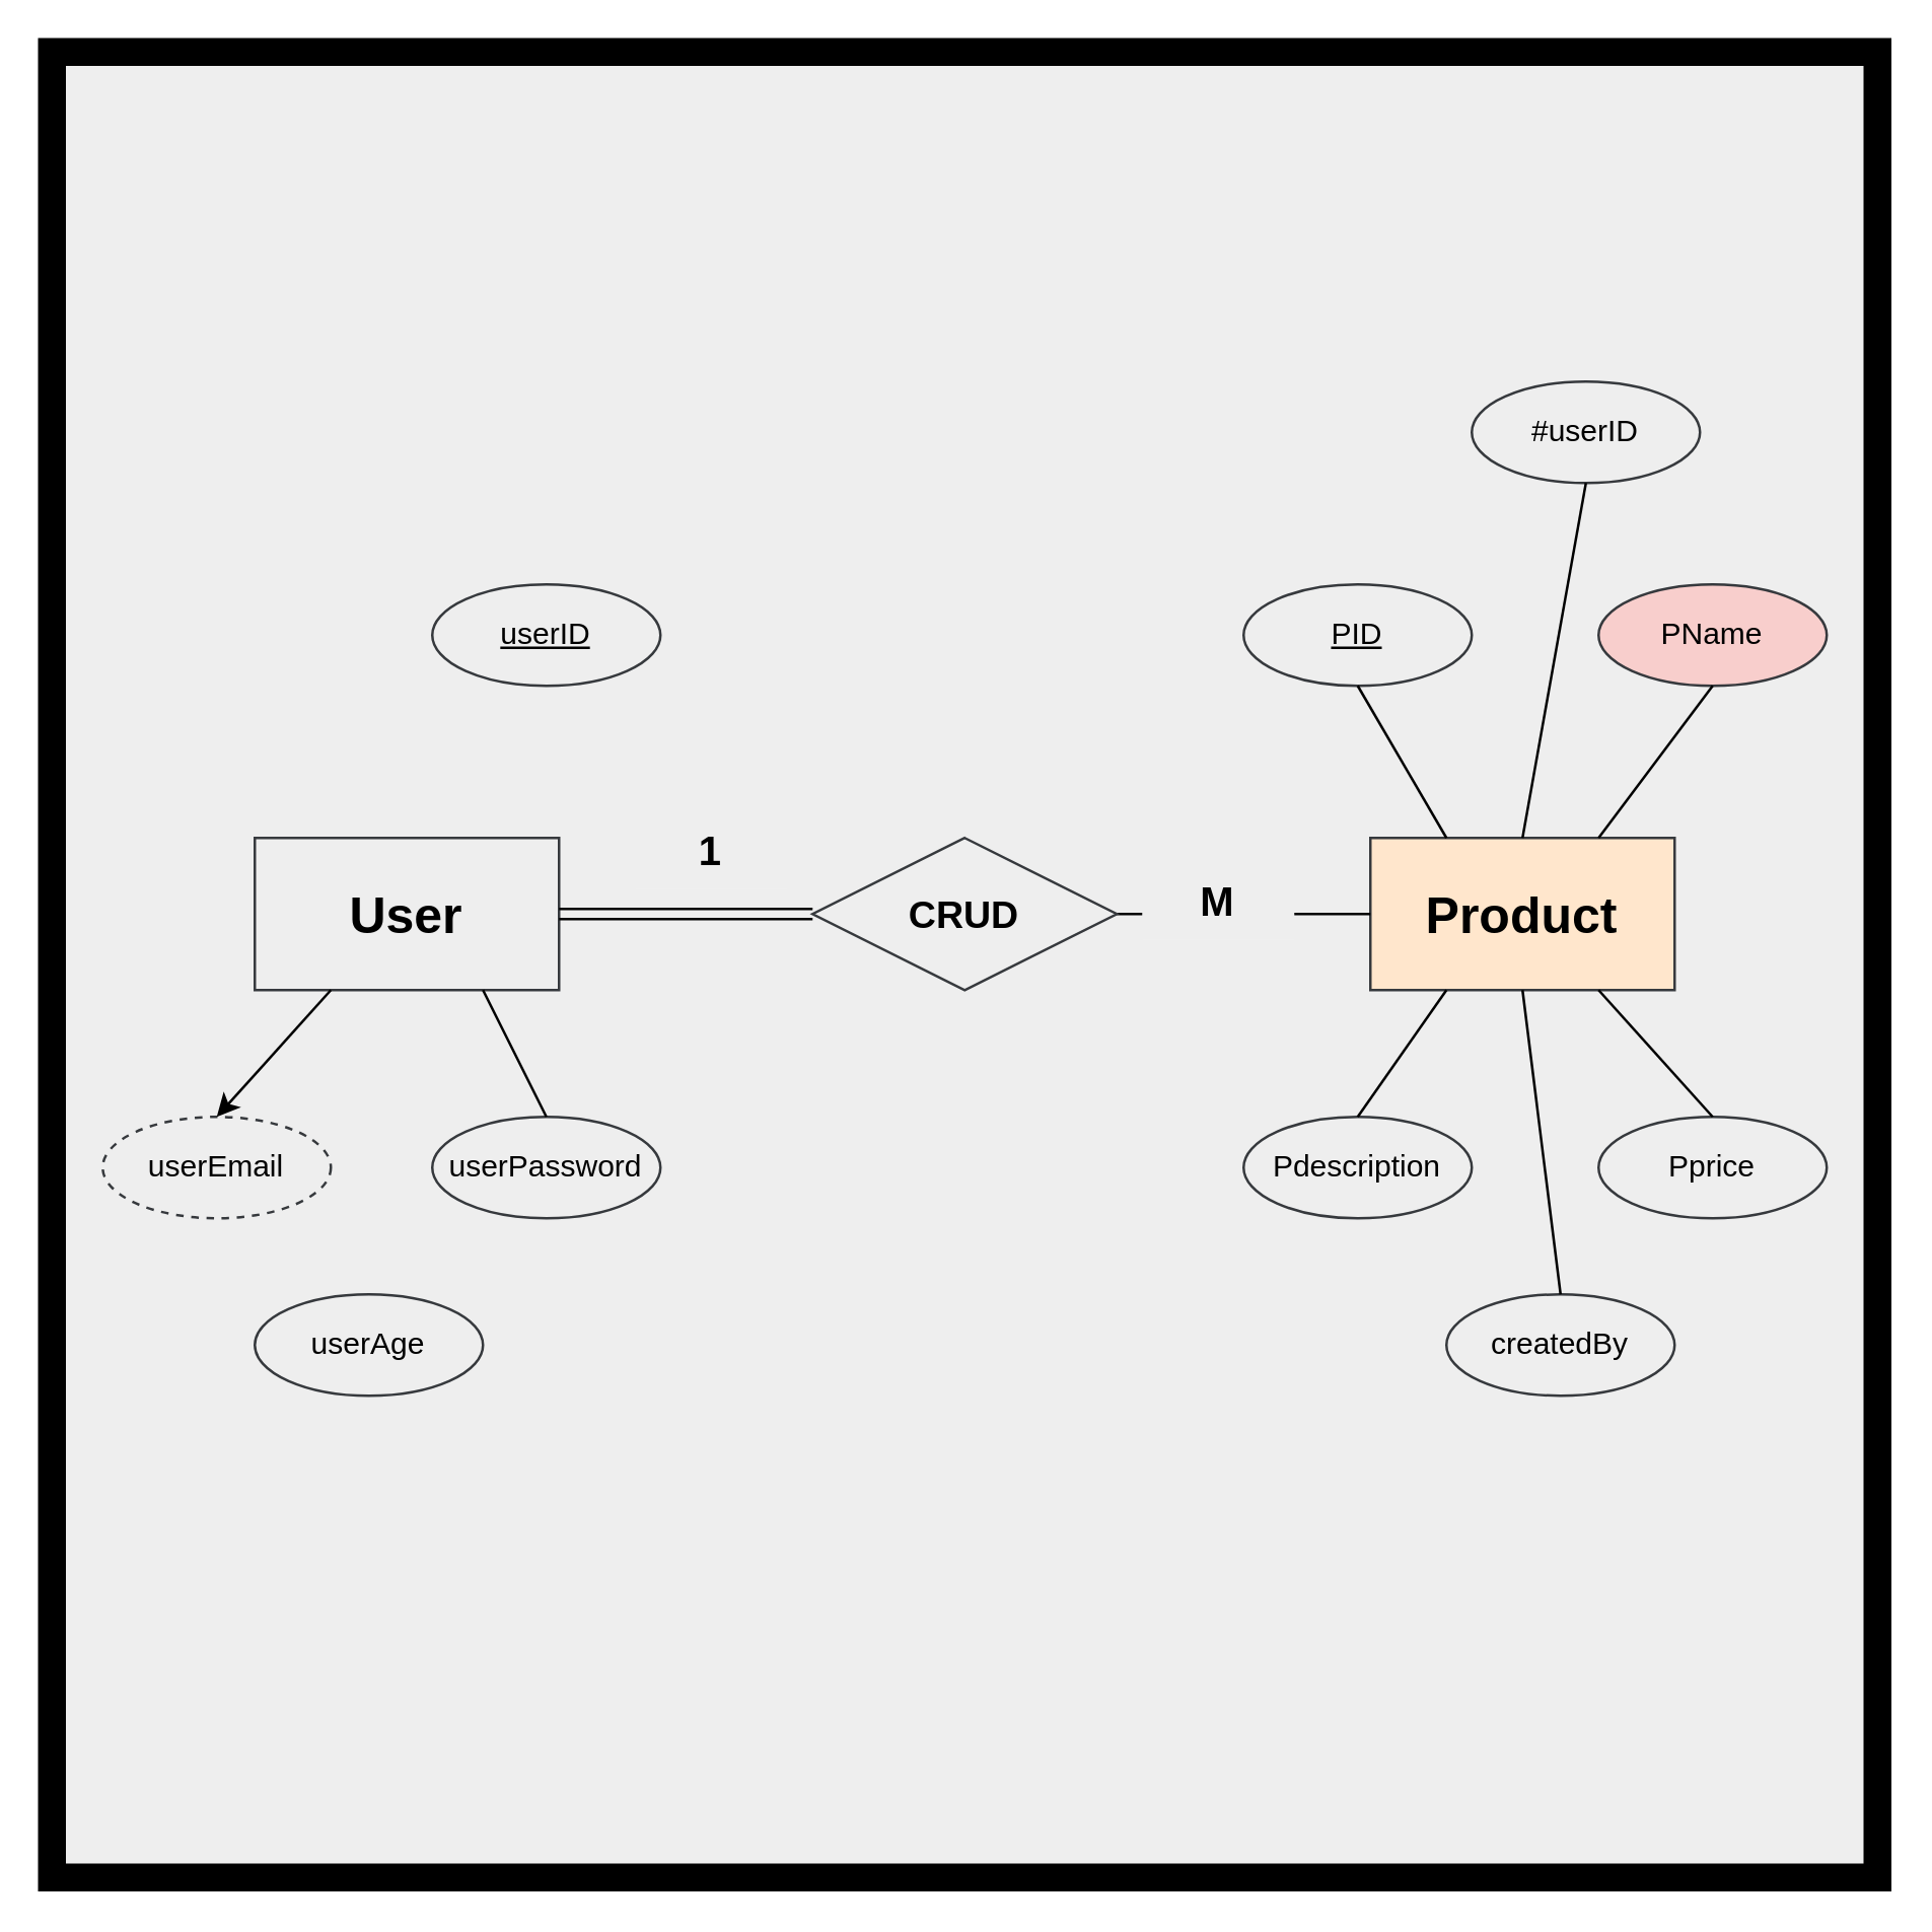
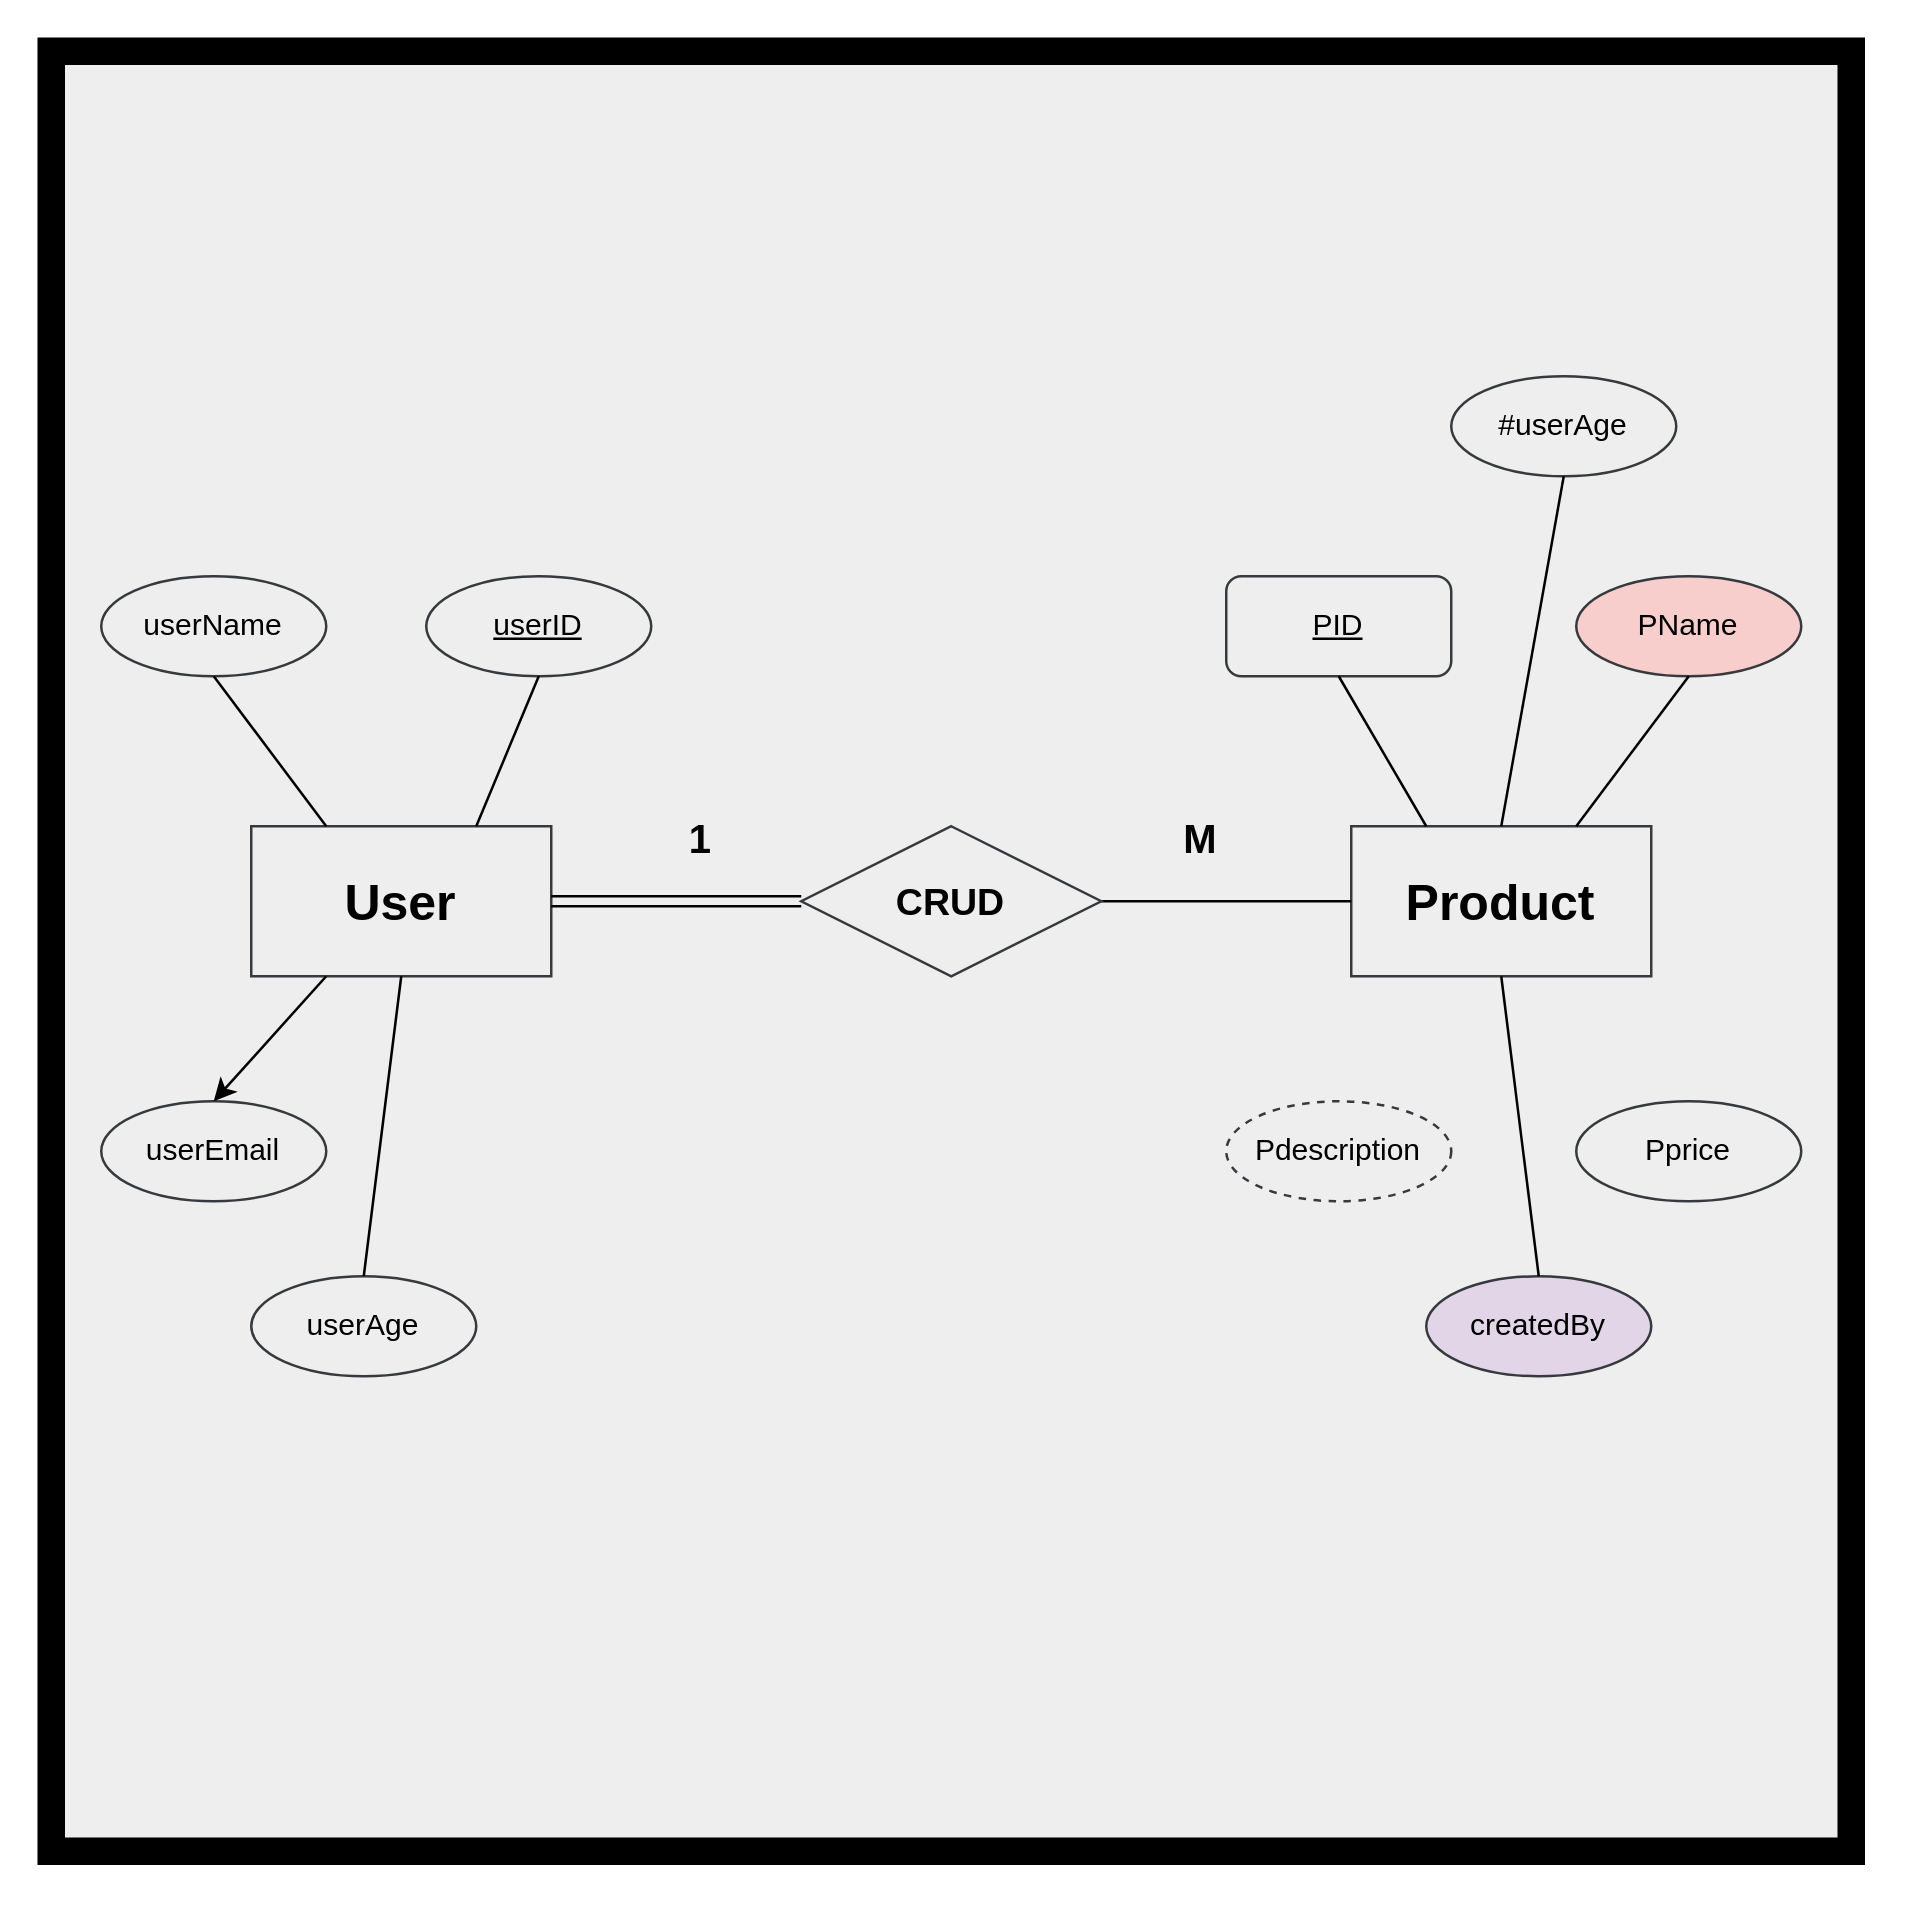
- <mxCell id="29" value="#userID" style="ellipse;html=1;strokeColor=#36393d;strokeWidth=1;fillColor=#eeeeee;labelBackgroundColor=none;labelBorderColor=none;whiteSpace=wrap;fontColor=#000000;" vertex="1" parent="1"><mxGeometry x="580" y="150" width="90" height="40" as="geometry" /></mxCell>
+ <mxCell id="29" value="#userAge" style="ellipse;html=1;strokeColor=#36393d;strokeWidth=1;fillColor=#eeeeee;labelBackgroundColor=none;labelBorderColor=none;whiteSpace=wrap;fontColor=#000000;" vertex="1" parent="1"><mxGeometry x="580" y="150" width="90" height="40" as="geometry" /></mxCell>
+ <mxCell id="11" value="userName" style="ellipse;html=1;strokeColor=#36393d;strokeWidth=1;fillColor=#eeeeee;labelBackgroundColor=none;labelBorderColor=none;whiteSpace=wrap;fontColor=#000000;" vertex="1" parent="1"><mxGeometry x="40" y="230" width="90" height="40" as="geometry" /></mxCell>
- <mxCell id="19" value="&lt;u&gt;PID&lt;/u&gt;" style="ellipse;html=1;strokeColor=#36393d;strokeWidth=1;fillColor=#eeeeee;labelBackgroundColor=none;labelBorderColor=none;whiteSpace=wrap;fontColor=#000000;" vertex="1" parent="1"><mxGeometry x="490" y="230" width="90" height="40" as="geometry" /></mxCell>
+ <mxCell id="19" value="&lt;u&gt;PID&lt;/u&gt;" style="html=1;strokeColor=#36393d;strokeWidth=1;fillColor=#eeeeee;labelBackgroundColor=none;labelBorderColor=none;whiteSpace=wrap;fontColor=#000000;rounded=1;" vertex="1" parent="1"><mxGeometry x="490" y="230" width="90" height="40" as="geometry" /></mxCell>
+ <mxCell id="10" value="" style="endArrow=none;html=1;rounded=0;entryX=0.5;entryY=1;entryDx=0;entryDy=0;exitX=0.75;exitY=0;exitDx=0;exitDy=0;strokeColor=#000000;fontColor=#000000;strokeWidth=1;fillColor=#f5f5f5;gradientColor=#b3b3b3;labelBackgroundColor=none;labelBorderColor=none;" edge="1" parent="1" source="3" target="8"><mxGeometry width="50" height="50" relative="1" as="geometry"><mxPoint x="350" y="370" as="sourcePoint" /><mxPoint x="400" y="320" as="targetPoint" /></mxGeometry></mxCell>
+ <mxCell id="12" value="" style="endArrow=none;html=1;rounded=0;entryX=0.5;entryY=1;entryDx=0;entryDy=0;exitX=0.25;exitY=0;exitDx=0;exitDy=0;strokeColor=#000000;fontColor=#000000;strokeWidth=1;fillColor=#f5f5f5;gradientColor=#b3b3b3;labelBackgroundColor=none;labelBorderColor=none;" edge="1" parent="1" source="3" target="11"><mxGeometry width="50" height="50" relative="1" as="geometry"><mxPoint x="350" y="370" as="sourcePoint" /><mxPoint x="400" y="320" as="targetPoint" /></mxGeometry></mxCell>
- <mxCell id="7" value="&lt;font style=&quot;font-size: 16px;&quot;&gt;&lt;b&gt;M&lt;/b&gt;&lt;/font&gt;" style="text;strokeColor=none;align=center;fillColor=#eeeeee;html=1;verticalAlign=middle;rounded=0;strokeWidth=1;labelBackgroundColor=none;labelBorderColor=none;whiteSpace=wrap;fontColor=#000000;" vertex="1" parent="1"><mxGeometry x="450" y="340" width="60" height="30" as="geometry" /></mxCell>
+ <mxCell id="7" value="&lt;font style=&quot;font-size: 16px;&quot;&gt;&lt;b&gt;M&lt;/b&gt;&lt;/font&gt;" style="text;strokeColor=none;align=center;fillColor=#eeeeee;html=1;verticalAlign=middle;rounded=0;strokeWidth=1;labelBackgroundColor=none;labelBorderColor=none;whiteSpace=wrap;fontColor=#000000;" vertex="1" parent="1"><mxGeometry x="450" y="320" width="60" height="30" as="geometry" /></mxCell>
- <mxCell id="4" value="&lt;font style=&quot;font-size: 20px;&quot;&gt;&lt;b&gt;Product&lt;/b&gt;&lt;/font&gt;" style="rounded=0;html=1;strokeColor=#36393d;strokeWidth=1;fillColor=#ffe6cc;labelBackgroundColor=none;labelBorderColor=none;whiteSpace=wrap;fontColor=#000000;" vertex="1" parent="1"><mxGeometry x="540" y="330" width="120" height="60" as="geometry" /></mxCell>
+ <mxCell id="4" value="&lt;font style=&quot;font-size: 20px;&quot;&gt;&lt;b&gt;Product&lt;/b&gt;&lt;/font&gt;" style="rounded=0;html=1;strokeColor=#36393d;strokeWidth=1;fillColor=#eeeeee;labelBackgroundColor=none;labelBorderColor=none;whiteSpace=wrap;fontColor=#000000;" vertex="1" parent="1"><mxGeometry x="540" y="330" width="120" height="60" as="geometry" /></mxCell>
- <mxCell id="17" value="" style="endArrow=none;html=1;rounded=0;entryX=0.5;entryY=0;entryDx=0;entryDy=0;exitX=0.75;exitY=1;exitDx=0;exitDy=0;strokeColor=#000000;fontColor=#000000;strokeWidth=1;fillColor=#f5f5f5;gradientColor=#b3b3b3;labelBackgroundColor=none;labelBorderColor=none;" edge="1" parent="1" source="3" target="14"><mxGeometry width="50" height="50" relative="1" as="geometry"><mxPoint x="350" y="370" as="sourcePoint" /><mxPoint x="400" y="320" as="targetPoint" /></mxGeometry></mxCell>
- <mxCell id="26" value="" style="endArrow=none;html=1;rounded=0;entryX=0.25;entryY=1;entryDx=0;entryDy=0;exitX=0.5;exitY=0;exitDx=0;exitDy=0;strokeColor=#000000;fontColor=#000000;strokeWidth=1;fillColor=#f5f5f5;gradientColor=#b3b3b3;labelBackgroundColor=none;labelBorderColor=none;" edge="1" parent="1" source="23" target="4"><mxGeometry width="50" height="50" relative="1" as="geometry"><mxPoint x="350" y="370" as="sourcePoint" /><mxPoint x="400" y="320" as="targetPoint" /></mxGeometry></mxCell>
- <mxCell id="27" value="" style="endArrow=none;html=1;rounded=0;entryX=0.75;entryY=1;entryDx=0;entryDy=0;exitX=0.5;exitY=0;exitDx=0;exitDy=0;strokeColor=#000000;fontColor=#000000;strokeWidth=1;fillColor=#f5f5f5;gradientColor=#b3b3b3;labelBackgroundColor=none;labelBorderColor=none;" edge="1" parent="1" source="24" target="4"><mxGeometry width="50" height="50" relative="1" as="geometry"><mxPoint x="350" y="370" as="sourcePoint" /><mxPoint x="400" y="320" as="targetPoint" /></mxGeometry></mxCell>
+ <mxCell id="18" value="" style="endArrow=none;html=1;rounded=0;entryX=0.5;entryY=0;entryDx=0;entryDy=0;exitX=0.5;exitY=1;exitDx=0;exitDy=0;strokeColor=#000000;fontColor=#000000;strokeWidth=1;fillColor=#f5f5f5;gradientColor=#b3b3b3;labelBackgroundColor=none;labelBorderColor=none;" edge="1" parent="1" source="3" target="15"><mxGeometry width="50" height="50" relative="1" as="geometry"><mxPoint x="350" y="370" as="sourcePoint" /><mxPoint x="400" y="320" as="targetPoint" /></mxGeometry></mxCell>
- <mxCell id="13" value="userEmail" style="ellipse;html=1;strokeColor=#36393d;strokeWidth=1;fillColor=#eeeeee;labelBackgroundColor=none;labelBorderColor=none;whiteSpace=wrap;fontColor=#000000;dashed=1;" vertex="1" parent="1"><mxGeometry x="40" y="440" width="90" height="40" as="geometry" /></mxCell>
+ <mxCell id="13" value="userEmail" style="ellipse;html=1;strokeColor=#36393d;strokeWidth=1;fillColor=#eeeeee;labelBackgroundColor=none;labelBorderColor=none;whiteSpace=wrap;fontColor=#000000;" vertex="1" parent="1"><mxGeometry x="40" y="440" width="90" height="40" as="geometry" /></mxCell>
- <mxCell id="14" value="userPassword" style="ellipse;html=1;strokeColor=#36393d;strokeWidth=1;fillColor=#eeeeee;labelBackgroundColor=none;labelBorderColor=none;whiteSpace=wrap;fontColor=#000000;" vertex="1" parent="1"><mxGeometry x="170" y="440" width="90" height="40" as="geometry" /></mxCell>
- <mxCell id="23" value="Pdescription" style="ellipse;html=1;strokeColor=#36393d;strokeWidth=1;fillColor=#eeeeee;labelBackgroundColor=none;labelBorderColor=none;whiteSpace=wrap;fontColor=#000000;" vertex="1" parent="1"><mxGeometry x="490" y="440" width="90" height="40" as="geometry" /></mxCell>
+ <mxCell id="23" value="Pdescription" style="ellipse;html=1;strokeColor=#36393d;strokeWidth=1;fillColor=#eeeeee;labelBackgroundColor=none;labelBorderColor=none;whiteSpace=wrap;fontColor=#000000;dashed=1;" vertex="1" parent="1"><mxGeometry x="490" y="440" width="90" height="40" as="geometry" /></mxCell>
- <mxCell id="25" value="createdBy" style="ellipse;html=1;strokeColor=#36393d;strokeWidth=1;fillColor=#eeeeee;labelBackgroundColor=none;labelBorderColor=none;whiteSpace=wrap;fontColor=#000000;" vertex="1" parent="1"><mxGeometry x="570" y="510" width="90" height="40" as="geometry" /></mxCell>
+ <mxCell id="25" value="createdBy" style="ellipse;html=1;strokeColor=#36393d;strokeWidth=1;fillColor=#e1d5e7;labelBackgroundColor=none;labelBorderColor=none;whiteSpace=wrap;fontColor=#000000;" vertex="1" parent="1"><mxGeometry x="570" y="510" width="90" height="40" as="geometry" /></mxCell>
